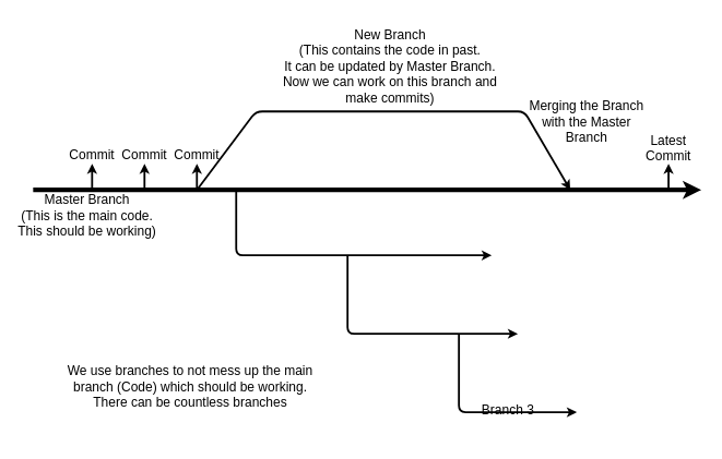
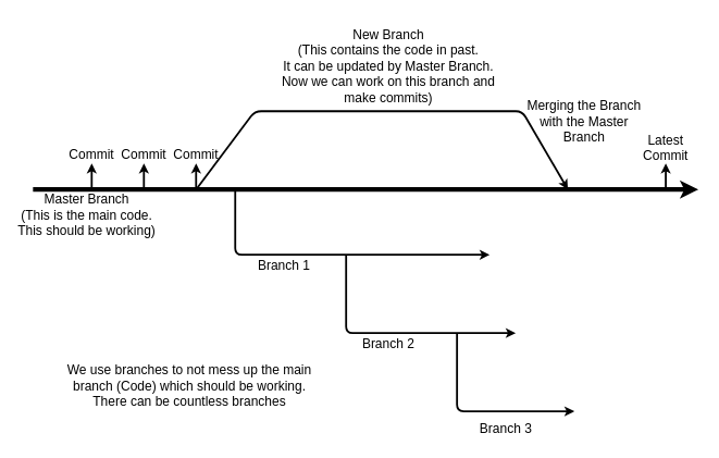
+ <mxCell id="19" value="&lt;span style=&quot;font-size: 20px&quot;&gt;Branch 1&lt;/span&gt;" style="text;html=1;strokeColor=none;fillColor=none;align=center;verticalAlign=middle;whiteSpace=wrap;rounded=0;" parent="1" vertex="1"><mxGeometry x="380" y="380" width="110" height="50" as="geometry" /></mxCell>
+ <mxCell id="21" value="&lt;span style=&quot;font-size: 20px&quot;&gt;Branch 2&lt;/span&gt;" style="text;html=1;strokeColor=none;fillColor=none;align=center;verticalAlign=middle;whiteSpace=wrap;rounded=0;" parent="1" vertex="1"><mxGeometry x="540" y="500" width="110" height="50" as="geometry" /></mxCell>
- <mxCell id="20" value="&lt;span style=&quot;font-size: 20px&quot;&gt;Branch 3&lt;/span&gt;" style="text;html=1;strokeColor=none;fillColor=none;align=center;verticalAlign=middle;whiteSpace=wrap;rounded=0;" parent="1" vertex="1"><mxGeometry x="720" y="600" width="110" height="50" as="geometry" /></mxCell>
+ <mxCell id="20" value="&lt;span style=&quot;font-size: 20px&quot;&gt;Branch 3&lt;/span&gt;" style="text;html=1;strokeColor=none;fillColor=none;align=center;verticalAlign=middle;whiteSpace=wrap;rounded=0;" parent="1" vertex="1"><mxGeometry x="720" y="630" width="110" height="50" as="geometry" /></mxCell>
